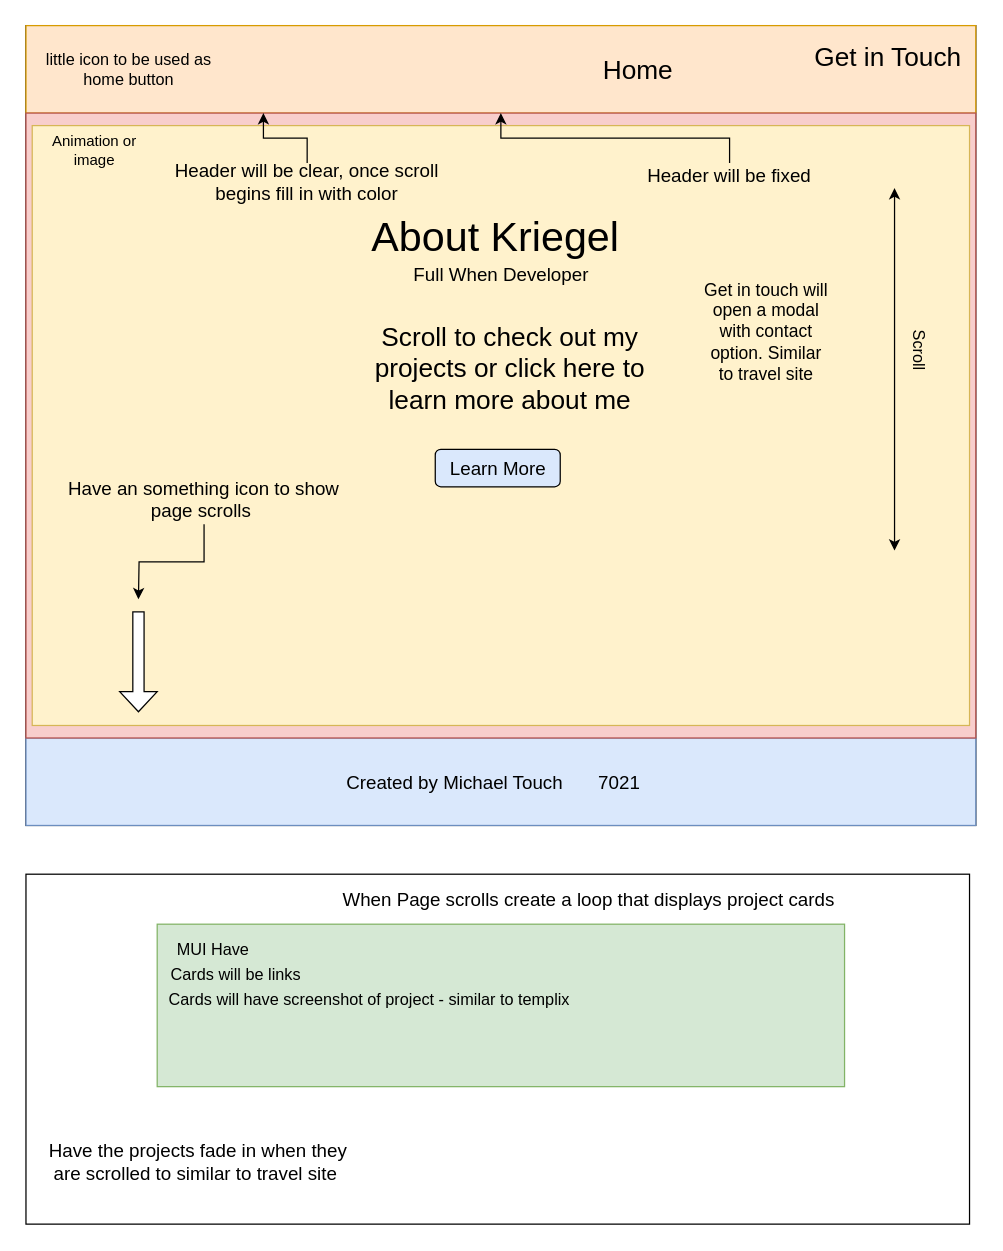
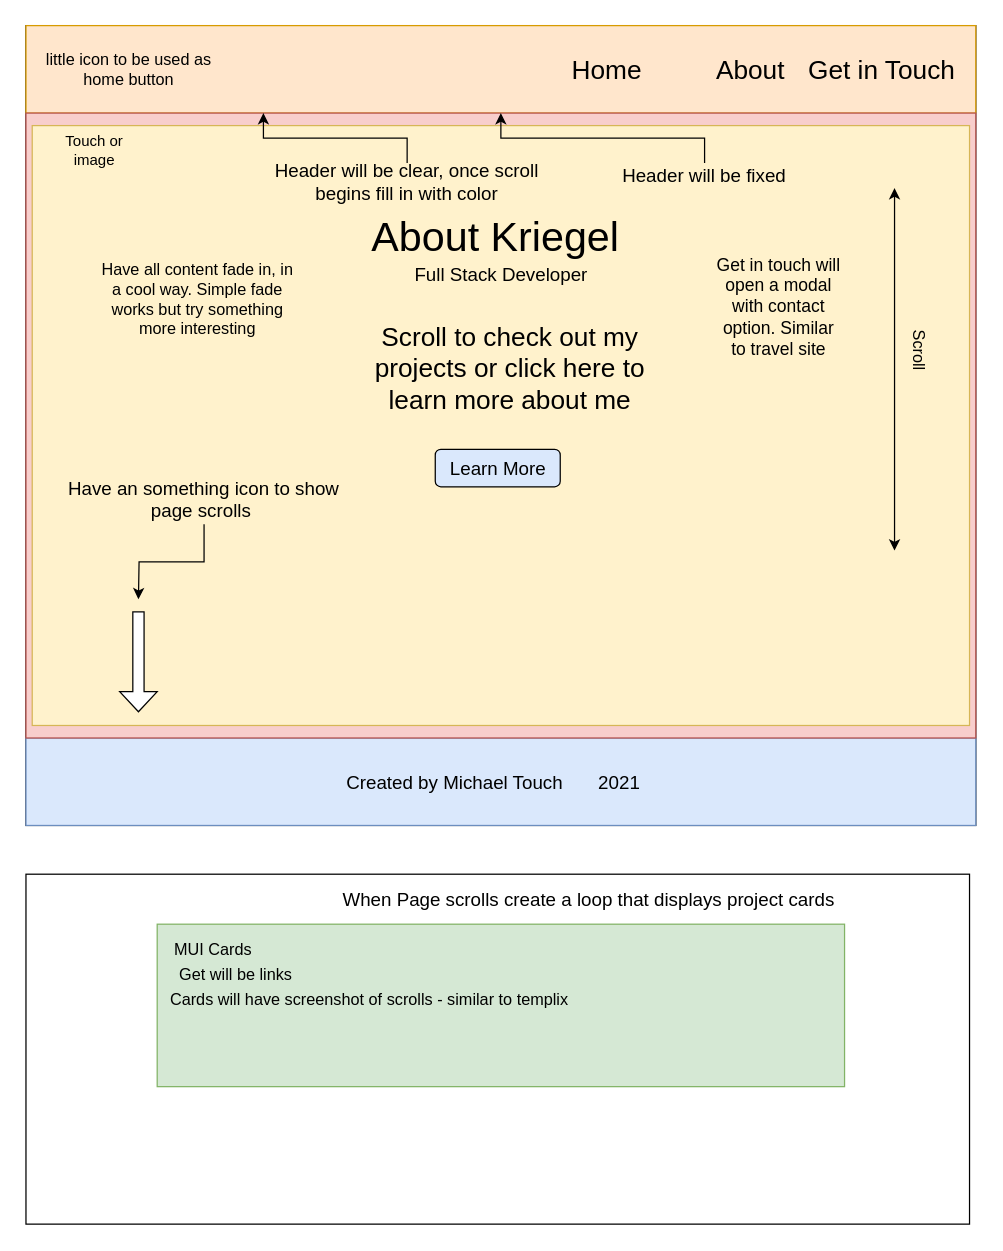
- <mxCell id="33" value="&lt;font style=&quot;font-size: 21px&quot;&gt;Get in Touch&lt;/font&gt;" style="text;html=1;strokeColor=none;fillColor=none;align=center;verticalAlign=middle;whiteSpace=wrap;rounded=0;" parent="1" vertex="1"><mxGeometry x="650" y="35" width="120" height="20" as="geometry" /></mxCell>
+ <mxCell id="33" value="&lt;font style=&quot;font-size: 21px&quot;&gt;Get in Touch&lt;/font&gt;" style="text;html=1;strokeColor=none;fillColor=none;align=center;verticalAlign=middle;whiteSpace=wrap;rounded=0;" parent="1" vertex="1"><mxGeometry x="645" y="45" width="120" height="20" as="geometry" /></mxCell>
- <mxCell id="32" value="&lt;font style=&quot;font-size: 21px&quot;&gt;Home&lt;/font&gt;" style="text;html=1;strokeColor=none;fillColor=none;align=center;verticalAlign=middle;whiteSpace=wrap;rounded=0;" parent="1" vertex="1"><mxGeometry x="480" y="45" width="60" height="20" as="geometry" /></mxCell>
+ <mxCell id="32" value="&lt;font style=&quot;font-size: 21px&quot;&gt;Home&lt;/font&gt;" style="text;html=1;strokeColor=none;fillColor=none;align=center;verticalAlign=middle;whiteSpace=wrap;rounded=0;" parent="1" vertex="1"><mxGeometry x="455" y="45" width="60" height="20" as="geometry" /></mxCell>
+ <mxCell id="31" value="&lt;font style=&quot;font-size: 21px&quot;&gt;About&lt;/font&gt;" style="text;html=1;strokeColor=none;fillColor=none;align=center;verticalAlign=middle;whiteSpace=wrap;rounded=0;" parent="1" vertex="1"><mxGeometry x="570" y="45" width="60" height="20" as="geometry" /></mxCell>
- <mxCell id="11" value="Animation or image" style="text;html=1;strokeColor=none;fillColor=none;align=center;verticalAlign=middle;whiteSpace=wrap;rounded=0;fontSize=12;" parent="1" vertex="1"><mxGeometry x="35" y="110" width="80" height="20" as="geometry" /></mxCell>
+ <mxCell id="11" value="Touch or image" style="text;html=1;strokeColor=none;fillColor=none;align=center;verticalAlign=middle;whiteSpace=wrap;rounded=0;fontSize=12;" parent="1" vertex="1"><mxGeometry x="35" y="110" width="80" height="20" as="geometry" /></mxCell>
- <mxCell id="30" value="Header will be fixed" style="text;html=1;strokeColor=none;fillColor=none;align=center;verticalAlign=middle;whiteSpace=wrap;rounded=0;fontSize=15;" parent="1" vertex="1"><mxGeometry x="508" y="130" width="150" height="20" as="geometry" /></mxCell>
+ <mxCell id="30" value="Header will be fixed" style="text;html=1;strokeColor=none;fillColor=none;align=center;verticalAlign=middle;whiteSpace=wrap;rounded=0;fontSize=15;" parent="1" vertex="1"><mxGeometry x="488" y="130" width="150" height="20" as="geometry" /></mxCell>
- <mxCell id="36" value="Header will be clear, once scroll begins fill in with color" style="text;html=1;strokeColor=none;fillColor=none;align=center;verticalAlign=middle;whiteSpace=wrap;rounded=0;fontSize=15;" parent="1" vertex="1"><mxGeometry x="135" y="130" width="220" height="29" as="geometry" /></mxCell>
+ <mxCell id="36" value="Header will be clear, once scroll begins fill in with color" style="text;html=1;strokeColor=none;fillColor=none;align=center;verticalAlign=middle;whiteSpace=wrap;rounded=0;fontSize=15;" parent="1" vertex="1"><mxGeometry x="215" y="130" width="220" height="29" as="geometry" /></mxCell>
- <mxCell id="26" value="Full When Developer" style="text;html=1;strokeColor=none;fillColor=none;align=center;verticalAlign=middle;whiteSpace=wrap;rounded=0;fontSize=15;" parent="1" vertex="1"><mxGeometry x="313" y="209" width="175" height="20" as="geometry" /></mxCell>
+ <mxCell id="26" value="Full Stack Developer" style="text;html=1;strokeColor=none;fillColor=none;align=center;verticalAlign=middle;whiteSpace=wrap;rounded=0;fontSize=15;" parent="1" vertex="1"><mxGeometry x="313" y="209" width="175" height="20" as="geometry" /></mxCell>
+ <mxCell id="27" value="Have all content fade in, in a cool way. Simple fade works but try something more interesting" style="text;html=1;strokeColor=none;fillColor=none;align=center;verticalAlign=middle;whiteSpace=wrap;rounded=0;fontSize=13;" parent="1" vertex="1"><mxGeometry x="75" y="209" width="165" height="60" as="geometry" /></mxCell>
- <mxCell id="34" value="Get in touch will open a modal with contact option. Similar to travel site" style="text;html=1;strokeColor=none;fillColor=none;align=center;verticalAlign=middle;whiteSpace=wrap;rounded=0;fontSize=14;" parent="1" vertex="1"><mxGeometry x="560" y="220" width="105" height="90" as="geometry" /></mxCell>
+ <mxCell id="34" value="Get in touch will open a modal with contact option. Similar to travel site" style="text;html=1;strokeColor=none;fillColor=none;align=center;verticalAlign=middle;whiteSpace=wrap;rounded=0;fontSize=14;" parent="1" vertex="1"><mxGeometry x="570" y="200" width="105" height="90" as="geometry" /></mxCell>
- <mxCell id="8" value="7021" style="text;html=1;strokeColor=none;fillColor=none;align=center;verticalAlign=middle;whiteSpace=wrap;rounded=0;strokeWidth=1;fontSize=15;" parent="1" vertex="1"><mxGeometry x="470" y="615" width="50" height="20" as="geometry" /></mxCell>
+ <mxCell id="8" value="2021" style="text;html=1;strokeColor=none;fillColor=none;align=center;verticalAlign=middle;whiteSpace=wrap;rounded=0;strokeWidth=1;fontSize=15;" parent="1" vertex="1"><mxGeometry x="470" y="615" width="50" height="20" as="geometry" /></mxCell>
- <mxCell id="17" value="MUI Have" style="text;html=1;strokeColor=none;fillColor=none;align=center;verticalAlign=middle;whiteSpace=wrap;rounded=0;fontSize=13;" parent="1" vertex="1"><mxGeometry x="125" y="749" width="90" height="20" as="geometry" /></mxCell>
+ <mxCell id="17" value="MUI Cards" style="text;html=1;strokeColor=none;fillColor=none;align=center;verticalAlign=middle;whiteSpace=wrap;rounded=0;fontSize=13;" parent="1" vertex="1"><mxGeometry x="125" y="749" width="90" height="20" as="geometry" /></mxCell>
- <mxCell id="16" value="Cards will be links&amp;nbsp;" style="text;html=1;strokeColor=none;fillColor=none;align=center;verticalAlign=middle;whiteSpace=wrap;rounded=0;fontSize=13;" parent="1" vertex="1"><mxGeometry x="125" y="769" width="130" height="20" as="geometry" /></mxCell>
+ <mxCell id="16" value="Get will be links&amp;nbsp;" style="text;html=1;strokeColor=none;fillColor=none;align=center;verticalAlign=middle;whiteSpace=wrap;rounded=0;fontSize=13;" parent="1" vertex="1"><mxGeometry x="125" y="769" width="130" height="20" as="geometry" /></mxCell>
- <mxCell id="18" value="Cards will have screenshot of project - similar to templix" style="text;html=1;strokeColor=none;fillColor=none;align=center;verticalAlign=middle;whiteSpace=wrap;rounded=0;fontSize=13;" parent="1" vertex="1"><mxGeometry x="125" y="789" width="340" height="20" as="geometry" /></mxCell>
+ <mxCell id="18" value="Cards will have screenshot of scrolls - similar to templix" style="text;html=1;strokeColor=none;fillColor=none;align=center;verticalAlign=middle;whiteSpace=wrap;rounded=0;fontSize=13;" parent="1" vertex="1"><mxGeometry x="125" y="789" width="340" height="20" as="geometry" /></mxCell>
- <mxCell id="28" value="Have the projects fade in when they are scrolled to similar to travel site&amp;nbsp;" style="text;html=1;strokeColor=none;fillColor=none;align=center;verticalAlign=middle;whiteSpace=wrap;rounded=0;fontSize=15;" parent="1" vertex="1"><mxGeometry x="27.5" y="919" width="260" height="20" as="geometry" /></mxCell>
